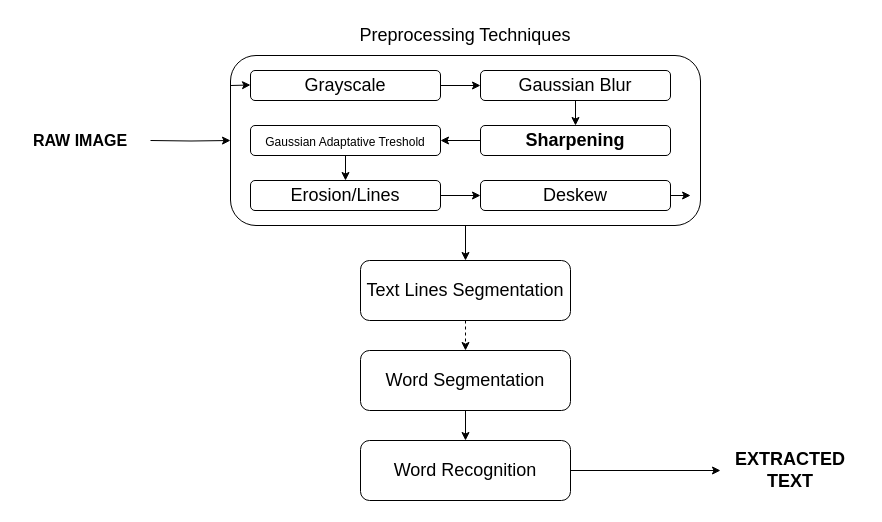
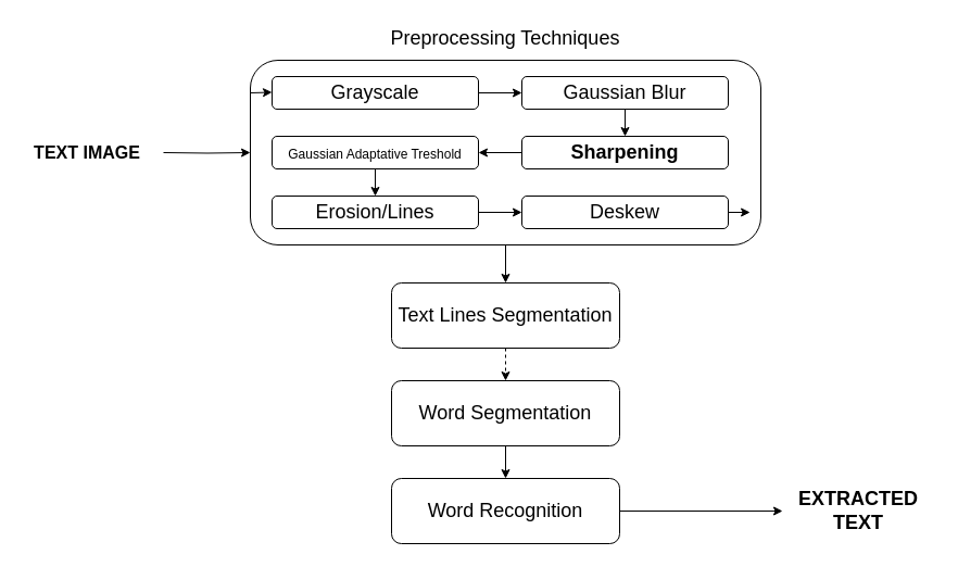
- <mxCell id="24" value="&lt;font size=&quot;3&quot;&gt;&lt;b&gt;RAW IMAGE&lt;br&gt;&lt;/b&gt;&lt;/font&gt;" style="text;html=1;strokeColor=none;fillColor=none;align=center;verticalAlign=middle;whiteSpace=wrap;rounded=0;fontSize=18;" vertex="1" parent="1"><mxGeometry x="20" y="125" width="120" height="30" as="geometry" /></mxCell>
+ <mxCell id="24" value="&lt;font size=&quot;3&quot;&gt;&lt;b&gt;TEXT IMAGE&lt;br&gt;&lt;/b&gt;&lt;/font&gt;" style="text;html=1;strokeColor=none;fillColor=none;align=center;verticalAlign=middle;whiteSpace=wrap;rounded=0;fontSize=18;" vertex="1" parent="1"><mxGeometry x="20" y="125" width="120" height="30" as="geometry" /></mxCell>
